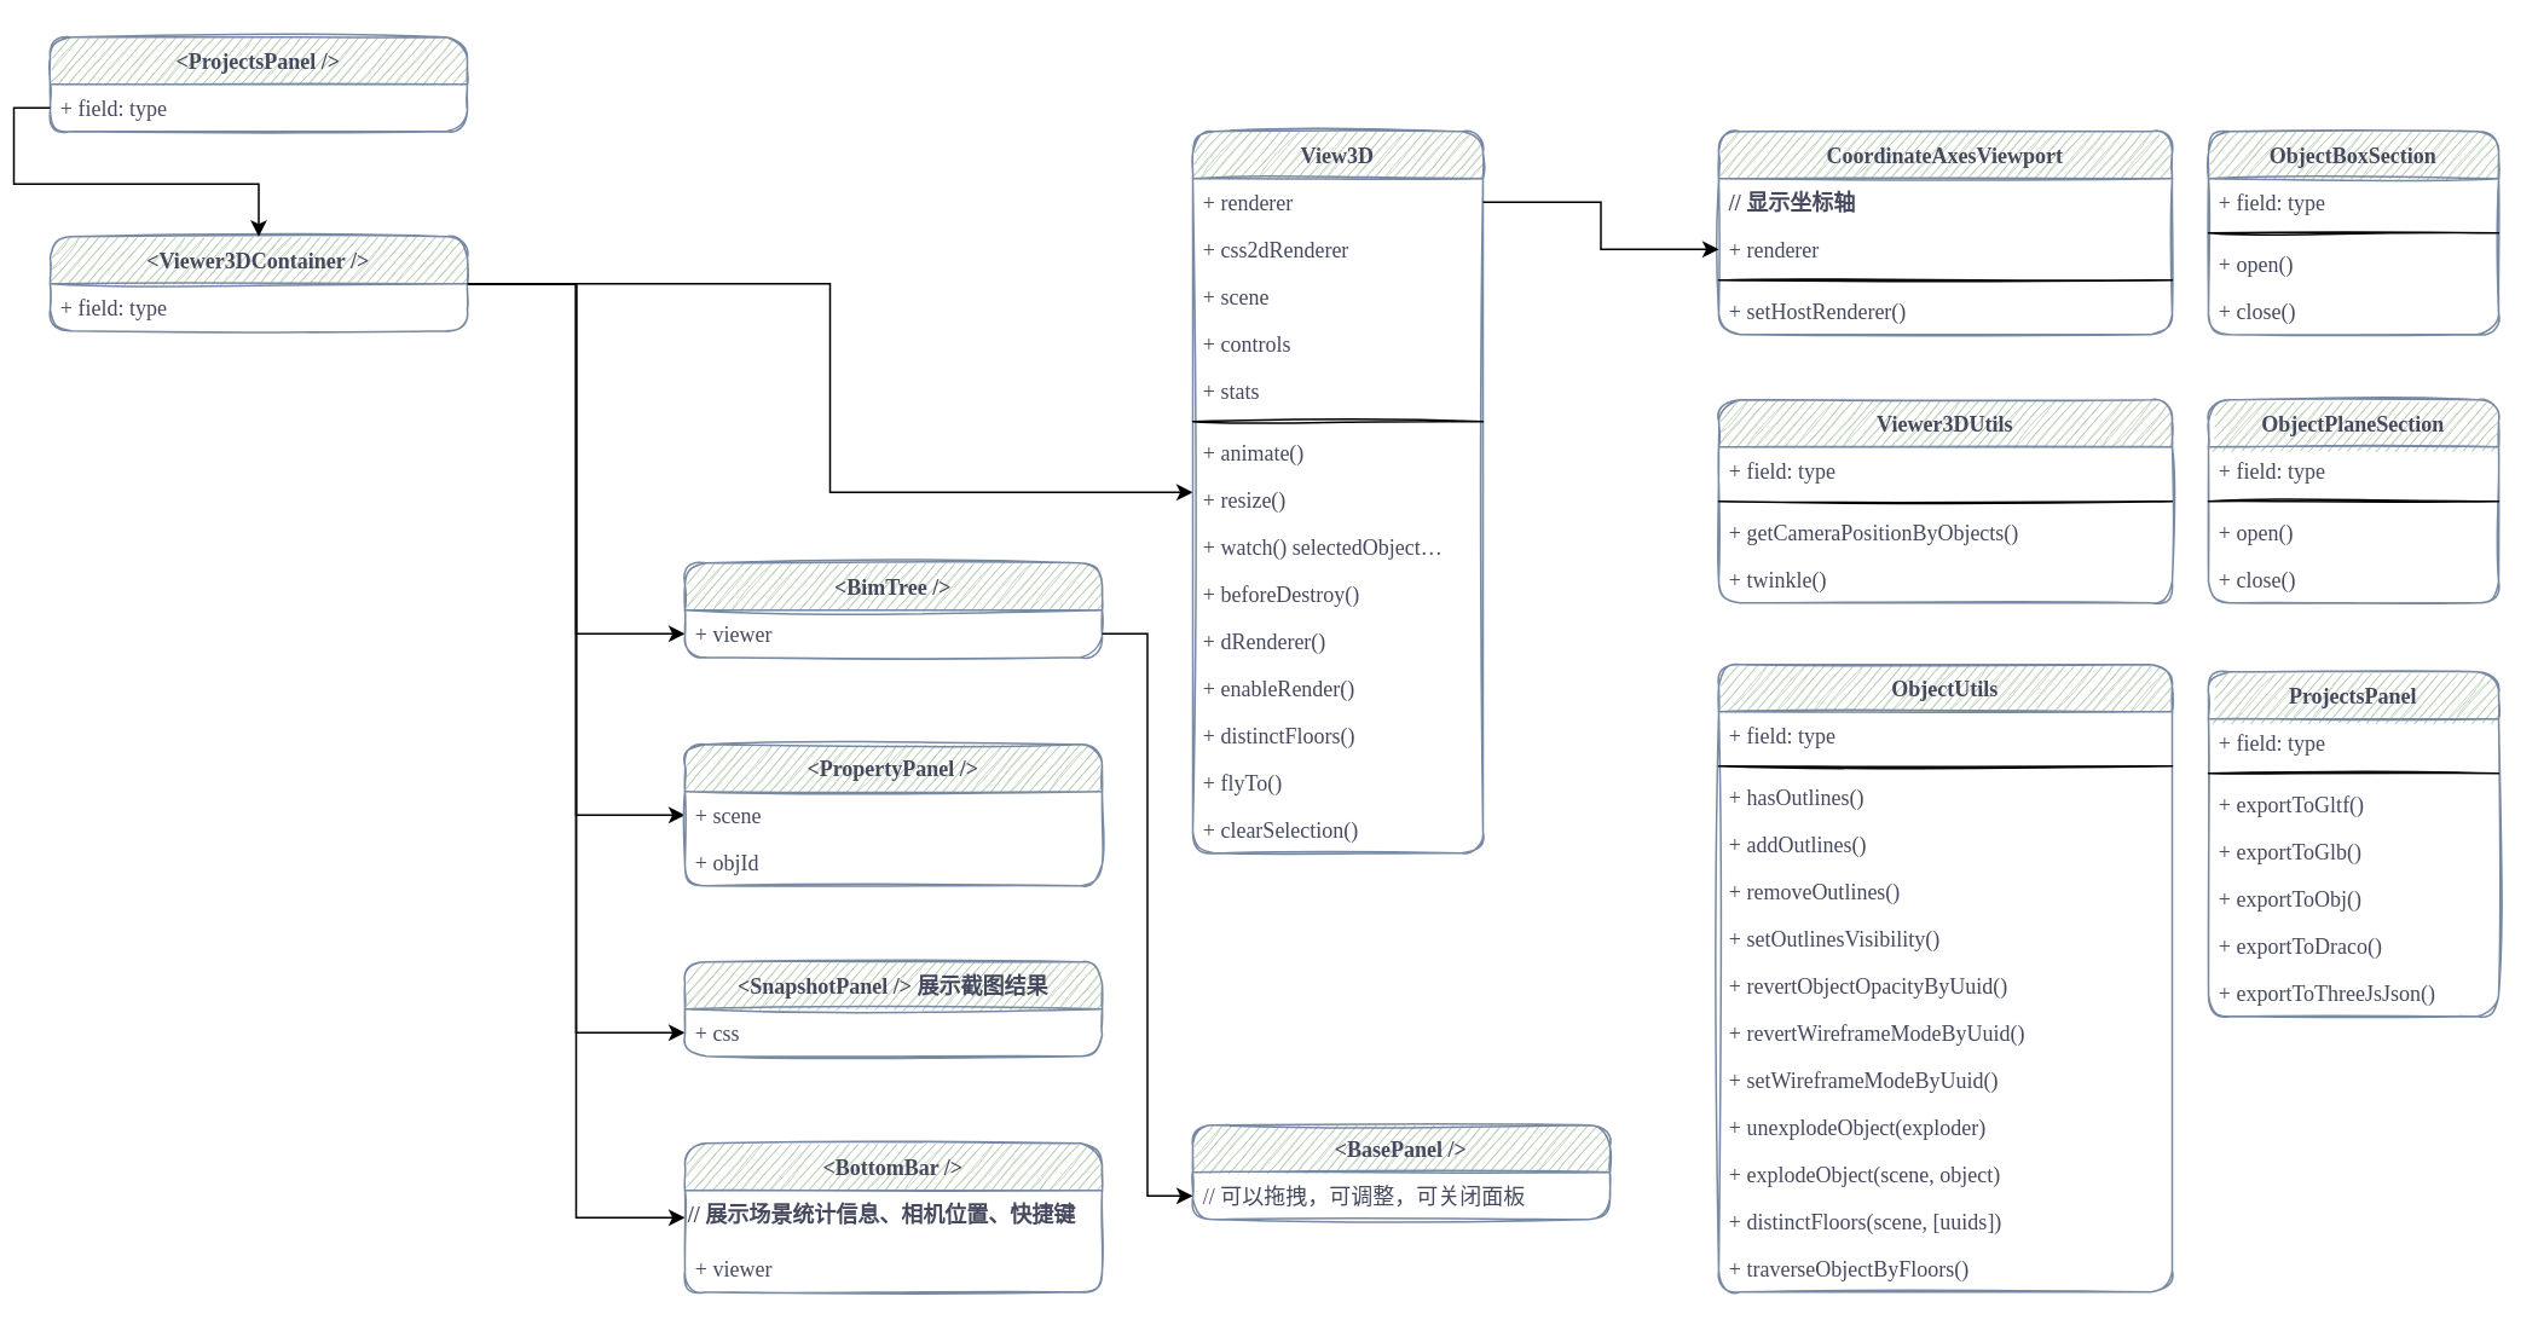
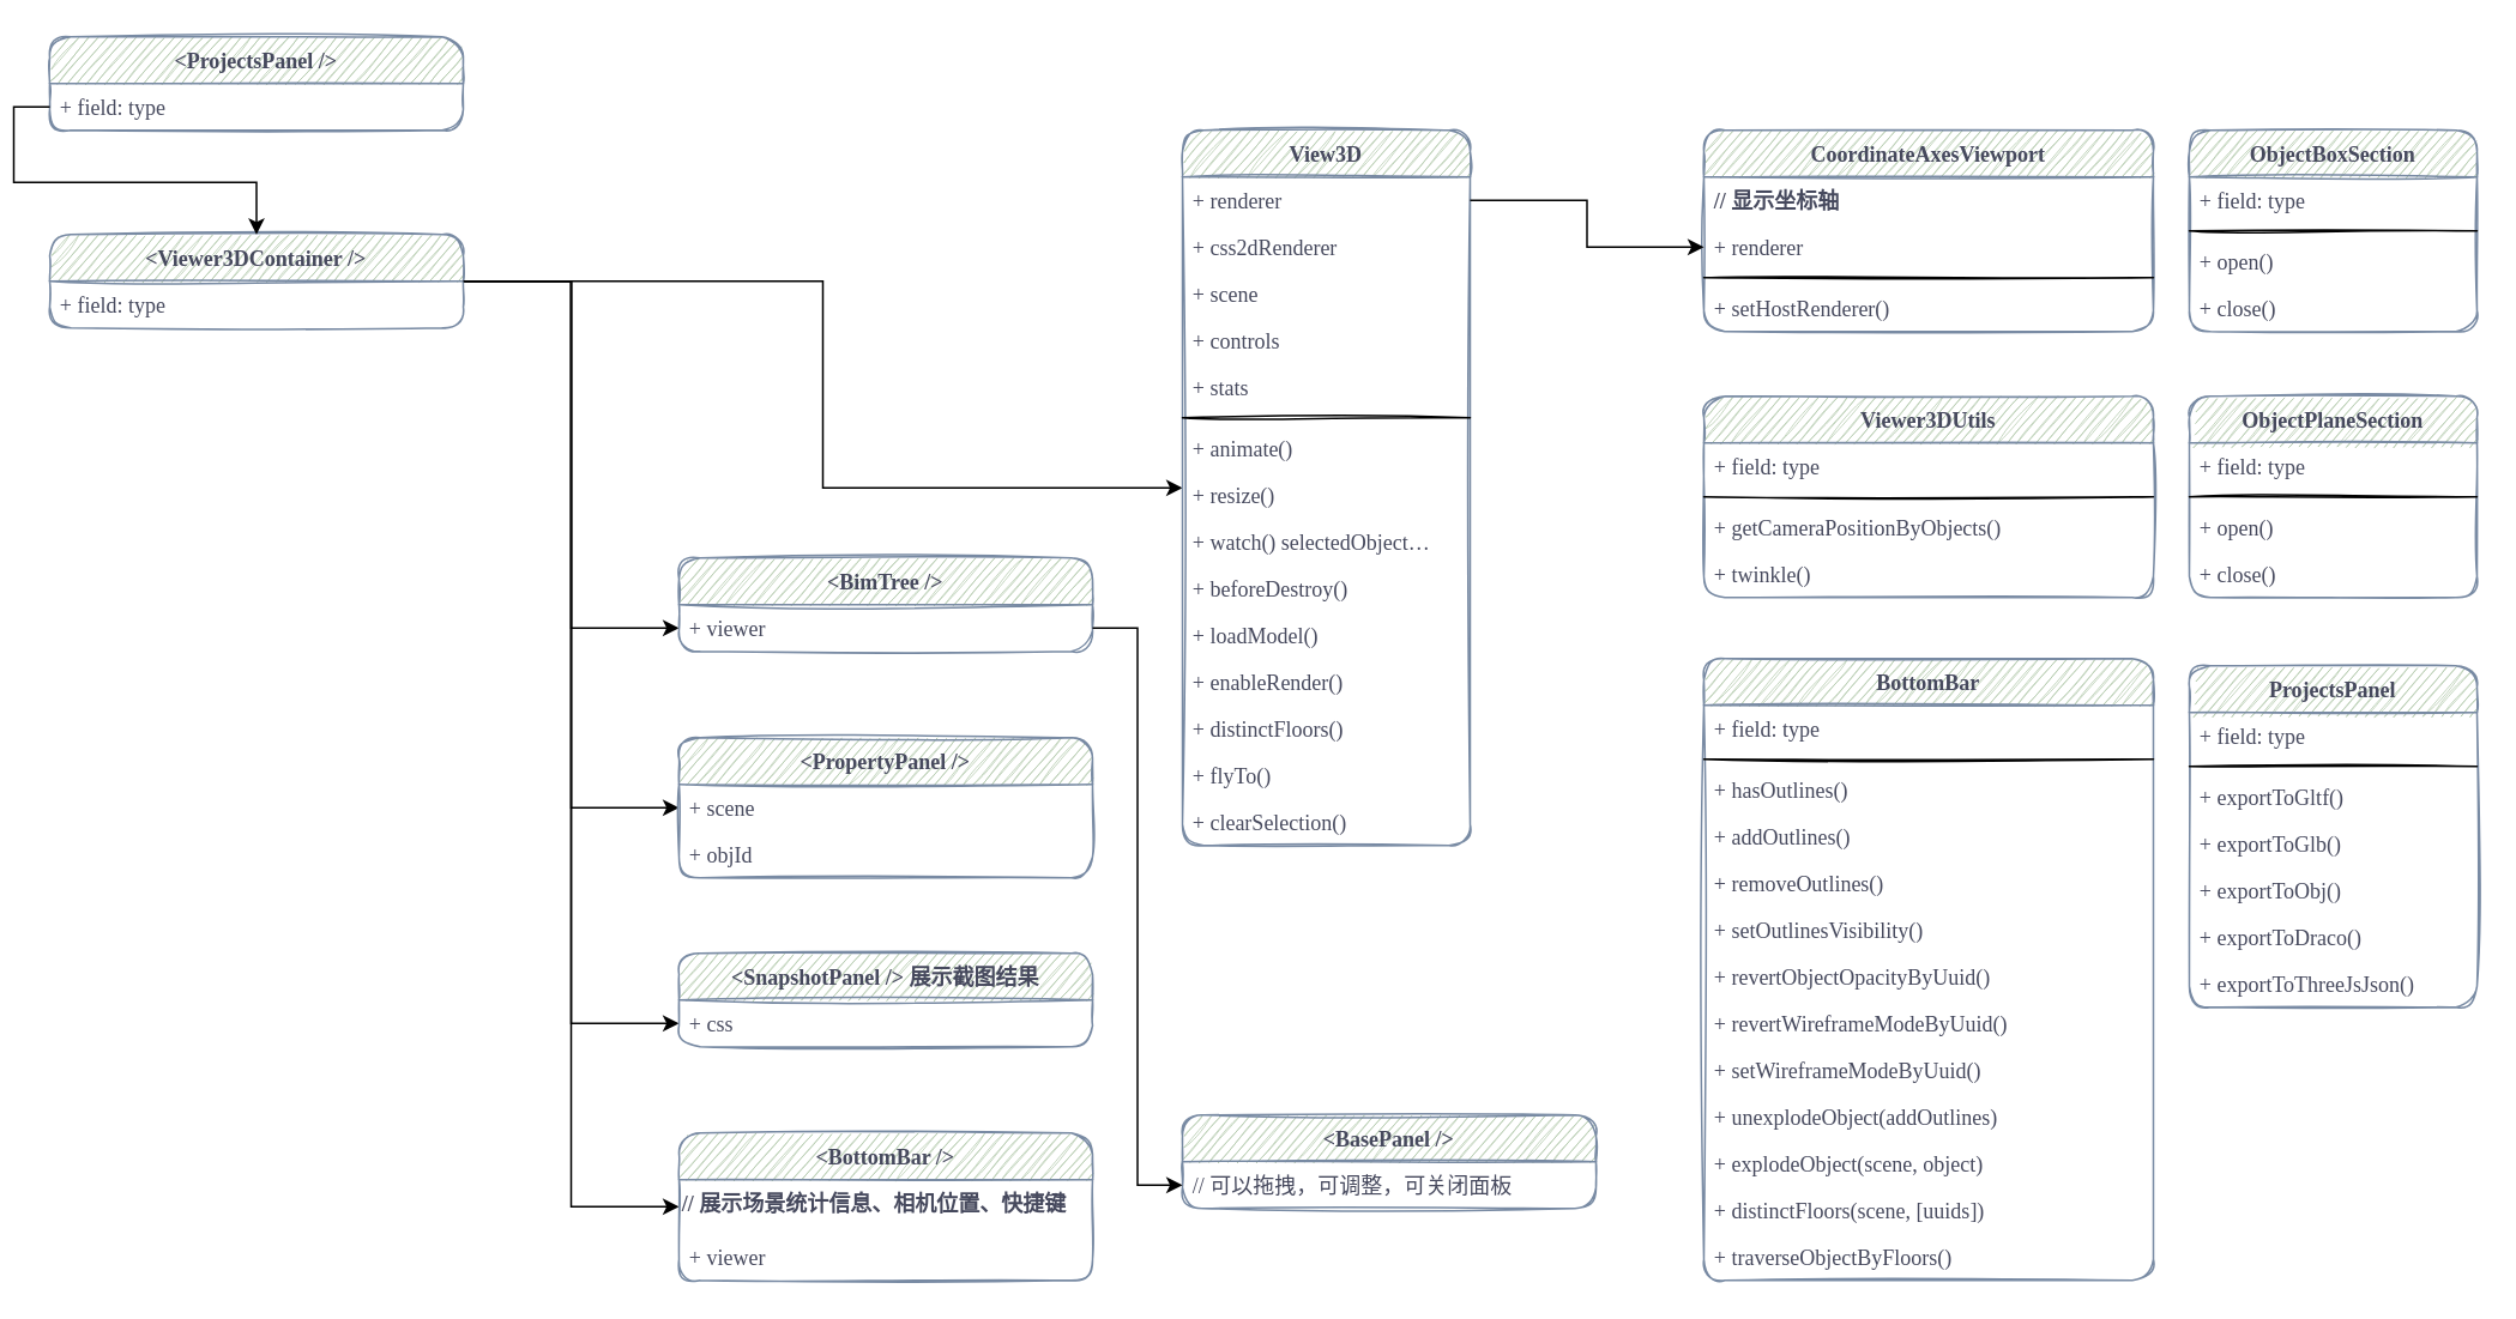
- <mxCell id="20" value="+ dRenderer()" style="text;strokeColor=none;fillColor=none;align=left;verticalAlign=top;spacingLeft=4;spacingRight=4;overflow=hidden;rotatable=0;points=[[0,0.5],[1,0.5]];portConstraint=eastwest;rounded=1;sketch=1;fontFamily=Comic Sans MS;fontColor=#46495D;" parent="9" vertex="1"><mxGeometry y="268" width="160" height="26" as="geometry" /></mxCell>
+ <mxCell id="20" value="+ loadModel()" style="text;strokeColor=none;fillColor=none;align=left;verticalAlign=top;spacingLeft=4;spacingRight=4;overflow=hidden;rotatable=0;points=[[0,0.5],[1,0.5]];portConstraint=eastwest;rounded=1;sketch=1;fontFamily=Comic Sans MS;fontColor=#46495D;" parent="9" vertex="1"><mxGeometry y="268" width="160" height="26" as="geometry" /></mxCell>
- <mxCell id="52" value="ObjectUtils" style="swimlane;fontStyle=1;align=center;verticalAlign=top;childLayout=stackLayout;horizontal=1;startSize=26;horizontalStack=0;resizeParent=1;resizeParentMax=0;resizeLast=0;collapsible=1;marginBottom=0;rounded=1;sketch=1;fontFamily=Comic Sans MS;fontColor=#46495D;strokeColor=#788AA3;fillColor=#B2C9AB;" parent="1" vertex="1"><mxGeometry x="940" y="366" width="250" height="346" as="geometry" /></mxCell>
+ <mxCell id="52" value="BottomBar" style="swimlane;fontStyle=1;align=center;verticalAlign=top;childLayout=stackLayout;horizontal=1;startSize=26;horizontalStack=0;resizeParent=1;resizeParentMax=0;resizeLast=0;collapsible=1;marginBottom=0;rounded=1;sketch=1;fontFamily=Comic Sans MS;fontColor=#46495D;strokeColor=#788AA3;fillColor=#B2C9AB;" parent="1" vertex="1"><mxGeometry x="940" y="366" width="250" height="346" as="geometry" /></mxCell>
- <mxCell id="62" value="+ unexplodeObject(exploder)" style="text;strokeColor=none;fillColor=none;align=left;verticalAlign=top;spacingLeft=4;spacingRight=4;overflow=hidden;rotatable=0;points=[[0,0.5],[1,0.5]];portConstraint=eastwest;rounded=1;sketch=1;fontFamily=Comic Sans MS;fontColor=#46495D;" parent="52" vertex="1"><mxGeometry y="242" width="250" height="26" as="geometry" /></mxCell>
+ <mxCell id="62" value="+ unexplodeObject(addOutlines)" style="text;strokeColor=none;fillColor=none;align=left;verticalAlign=top;spacingLeft=4;spacingRight=4;overflow=hidden;rotatable=0;points=[[0,0.5],[1,0.5]];portConstraint=eastwest;rounded=1;sketch=1;fontFamily=Comic Sans MS;fontColor=#46495D;" parent="52" vertex="1"><mxGeometry y="242" width="250" height="26" as="geometry" /></mxCell>
